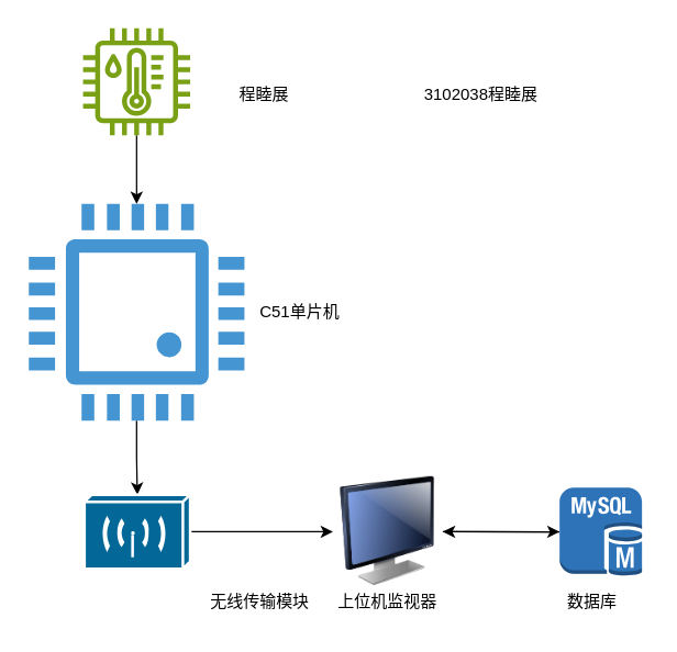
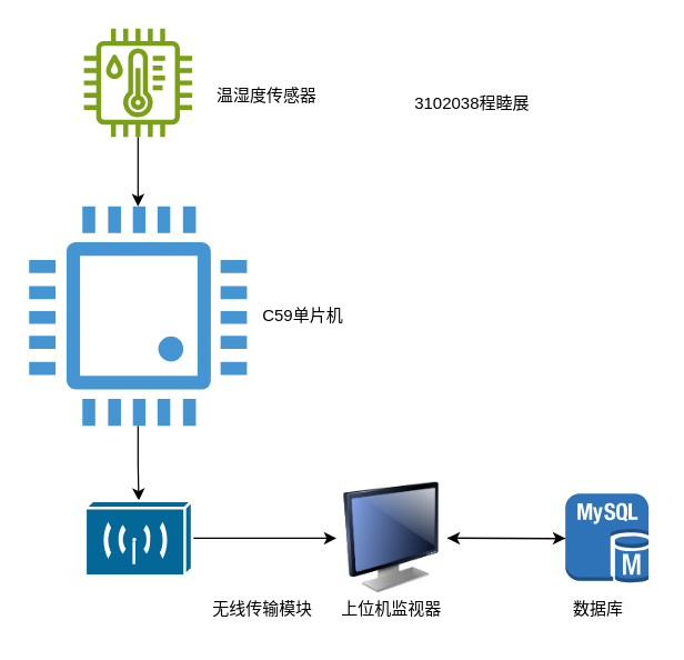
- <mxCell id="13" value="程睦展" style="text;strokeColor=none;align=center;fillColor=none;html=1;verticalAlign=middle;whiteSpace=wrap;rounded=0;" vertex="1" parent="1"><mxGeometry x="152" y="54" width="80" height="30" as="geometry" /></mxCell>
+ <mxCell id="13" value="温湿度传感器" style="text;strokeColor=none;align=center;fillColor=none;html=1;verticalAlign=middle;whiteSpace=wrap;rounded=0;" vertex="1" parent="1"><mxGeometry x="152" y="54" width="80" height="30" as="geometry" /></mxCell>
- <mxCell id="17" value="3102038程睦展" style="text;strokeColor=none;align=center;fillColor=none;html=1;verticalAlign=middle;whiteSpace=wrap;rounded=0;" vertex="1" parent="1"><mxGeometry x="293" y="54" width="114" height="30" as="geometry" /></mxCell>
+ <mxCell id="17" value="3102038程睦展" style="text;strokeColor=none;align=center;fillColor=none;html=1;verticalAlign=middle;whiteSpace=wrap;rounded=0;" vertex="1" parent="1"><mxGeometry x="283" y="59" width="114" height="30" as="geometry" /></mxCell>
- <mxCell id="12" value="C51单片机" style="text;strokeColor=none;align=center;fillColor=none;html=1;verticalAlign=middle;whiteSpace=wrap;rounded=0;" vertex="1" parent="1"><mxGeometry x="177.5" y="212" width="80" height="30" as="geometry" /></mxCell>
+ <mxCell id="12" value="C59单片机" style="text;strokeColor=none;align=center;fillColor=none;html=1;verticalAlign=middle;whiteSpace=wrap;rounded=0;" vertex="1" parent="1"><mxGeometry x="177.5" y="212" width="80" height="30" as="geometry" /></mxCell>
